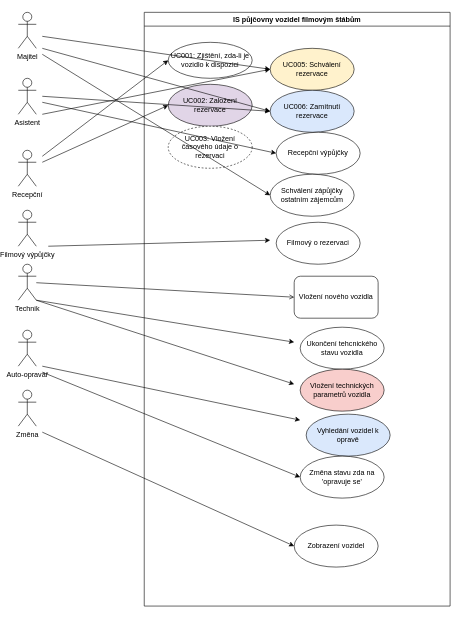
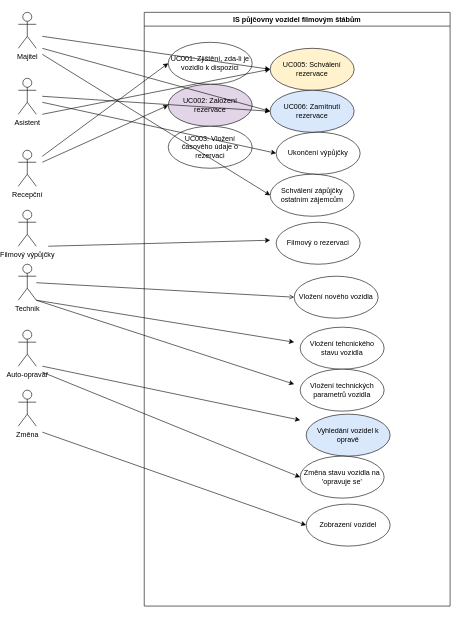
- <mxCell id="9" value="UC001: Zjištění, zda-li je vozidlo k dispozici" style="ellipse;whiteSpace=wrap;html=1;" parent="8" vertex="1"><mxGeometry x="40" y="50" width="140" height="60" as="geometry" /></mxCell>
+ <mxCell id="9" value="UC001: Zjištění, zda-li je vozidlo k dispozici" style="ellipse;whiteSpace=wrap;html=1;" parent="8" vertex="1"><mxGeometry x="40" y="50" width="140" height="70" as="geometry" /></mxCell>
- <mxCell id="11" value="UC003: Vložení časového údaje o rezervaci" style="ellipse;whiteSpace=wrap;html=1;dashed=1;" parent="8" vertex="1"><mxGeometry x="40" y="190" width="140" height="70" as="geometry" /></mxCell>
+ <mxCell id="11" value="UC003: Vložení časového údaje o rezervaci" style="ellipse;whiteSpace=wrap;html=1;" parent="8" vertex="1"><mxGeometry x="40" y="190" width="140" height="70" as="geometry" /></mxCell>
- <mxCell id="14" value="Recepční výpůjčky" style="ellipse;whiteSpace=wrap;html=1;" vertex="1" parent="8"><mxGeometry x="220" y="200" width="140" height="70" as="geometry" /></mxCell>
+ <mxCell id="14" value="Ukončení výpůjčky" style="ellipse;whiteSpace=wrap;html=1;" vertex="1" parent="8"><mxGeometry x="220" y="200" width="140" height="70" as="geometry" /></mxCell>
- <mxCell id="17" value="Vložení nového vozidla" style="whiteSpace=wrap;html=1;rounded=1;" vertex="1" parent="8"><mxGeometry x="250" y="440" width="140" height="70" as="geometry" /></mxCell>
+ <mxCell id="17" value="Vložení nového vozidla" style="ellipse;whiteSpace=wrap;html=1;" vertex="1" parent="8"><mxGeometry x="250" y="440" width="140" height="70" as="geometry" /></mxCell>
- <mxCell id="18" value="Ukončení tehcnického stavu vozidla" style="ellipse;whiteSpace=wrap;html=1;" vertex="1" parent="8"><mxGeometry x="260" y="525" width="140" height="70" as="geometry" /></mxCell>
+ <mxCell id="18" value="Vložení tehcnického stavu vozidla" style="ellipse;whiteSpace=wrap;html=1;" vertex="1" parent="8"><mxGeometry x="260" y="525" width="140" height="70" as="geometry" /></mxCell>
- <mxCell id="19" value="Vložení technických parametrů vozidla" style="ellipse;whiteSpace=wrap;html=1;fillColor=#f8cecc;" vertex="1" parent="8"><mxGeometry x="260" y="595" width="140" height="70" as="geometry" /></mxCell>
+ <mxCell id="19" value="Vložení technických parametrů vozidla" style="ellipse;whiteSpace=wrap;html=1;" vertex="1" parent="8"><mxGeometry x="260" y="595" width="140" height="70" as="geometry" /></mxCell>
- <mxCell id="21" value="Změna stavu zda na 'opravuje se'&lt;br&gt;" style="ellipse;whiteSpace=wrap;html=1;" vertex="1" parent="8"><mxGeometry x="260" y="740" width="140" height="70" as="geometry" /></mxCell>
+ <mxCell id="21" value="Změna stavu vozidla na 'opravuje se'&lt;br&gt;" style="ellipse;whiteSpace=wrap;html=1;" vertex="1" parent="8"><mxGeometry x="260" y="740" width="140" height="70" as="geometry" /></mxCell>
- <mxCell id="22" value="&lt;div&gt;Zobrazení vozidel&lt;/div&gt;" style="ellipse;whiteSpace=wrap;html=1;" vertex="1" parent="8"><mxGeometry x="250" y="855" width="140" height="70" as="geometry" /></mxCell>
+ <mxCell id="22" value="&lt;div&gt;Zobrazení vozidel&lt;/div&gt;" style="ellipse;whiteSpace=wrap;html=1;" vertex="1" parent="8"><mxGeometry x="270" y="820" width="140" height="70" as="geometry" /></mxCell>
